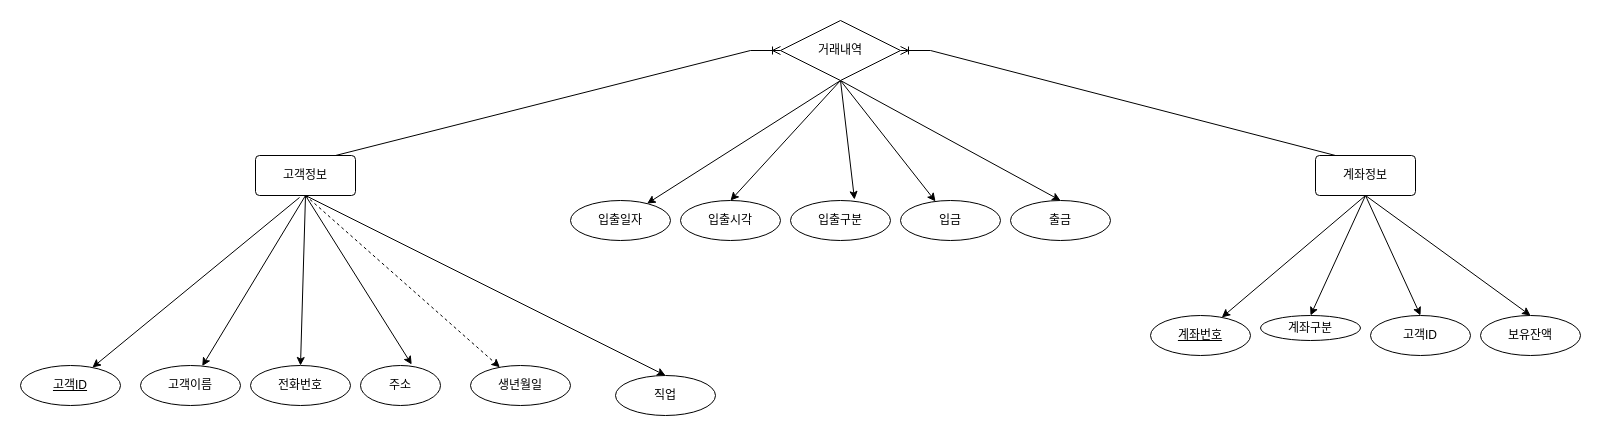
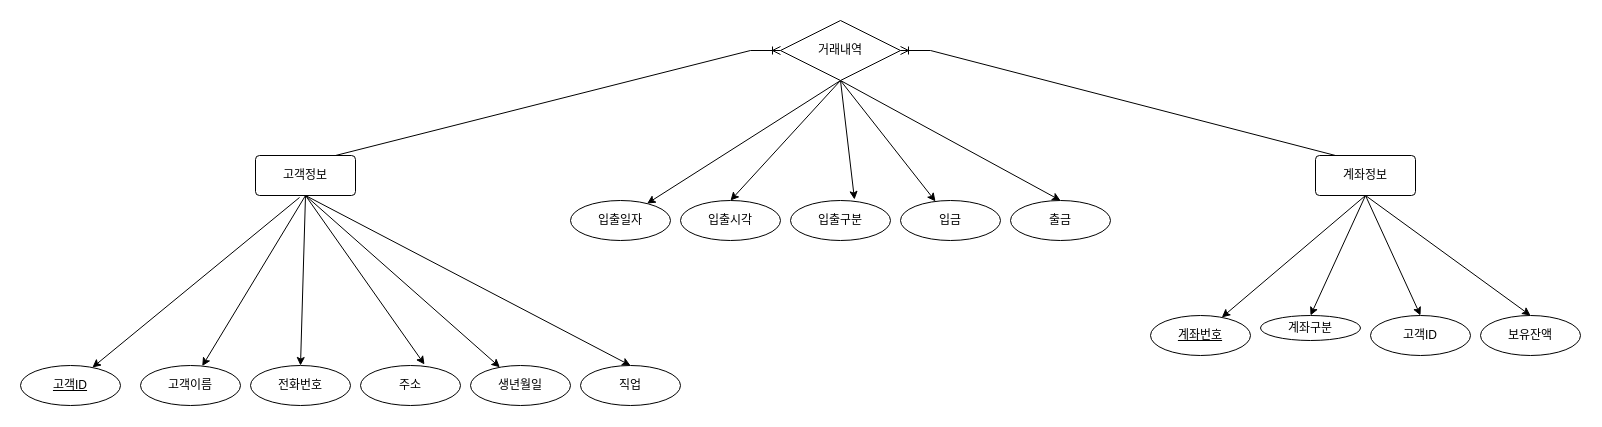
- <mxCell id="6" style="rounded=0;orthogonalLoop=1;jettySize=auto;html=1;exitX=0.5;exitY=1;exitDx=0;exitDy=0;dashed=1;" parent="1" source="8" target="13" edge="1"><mxGeometry relative="1" as="geometry" /></mxCell>
+ <mxCell id="6" style="rounded=0;orthogonalLoop=1;jettySize=auto;html=1;exitX=0.5;exitY=1;exitDx=0;exitDy=0;" parent="1" source="8" target="13" edge="1"><mxGeometry relative="1" as="geometry" /></mxCell>
- <mxCell id="12" value="주소" style="ellipse;whiteSpace=wrap;html=1;align=center;" parent="1" vertex="1"><mxGeometry x="360" y="365" width="80" height="40" as="geometry" /></mxCell>
+ <mxCell id="12" value="주소" style="ellipse;whiteSpace=wrap;html=1;align=center;" parent="1" vertex="1"><mxGeometry x="360" y="365" width="100" height="40" as="geometry" /></mxCell>
- <mxCell id="14" value="직업" style="ellipse;whiteSpace=wrap;html=1;align=center;" parent="1" vertex="1"><mxGeometry x="615" y="375" width="100" height="40" as="geometry" /></mxCell>
+ <mxCell id="14" value="직업" style="ellipse;whiteSpace=wrap;html=1;align=center;" parent="1" vertex="1"><mxGeometry x="580" y="365" width="100" height="40" as="geometry" /></mxCell>
